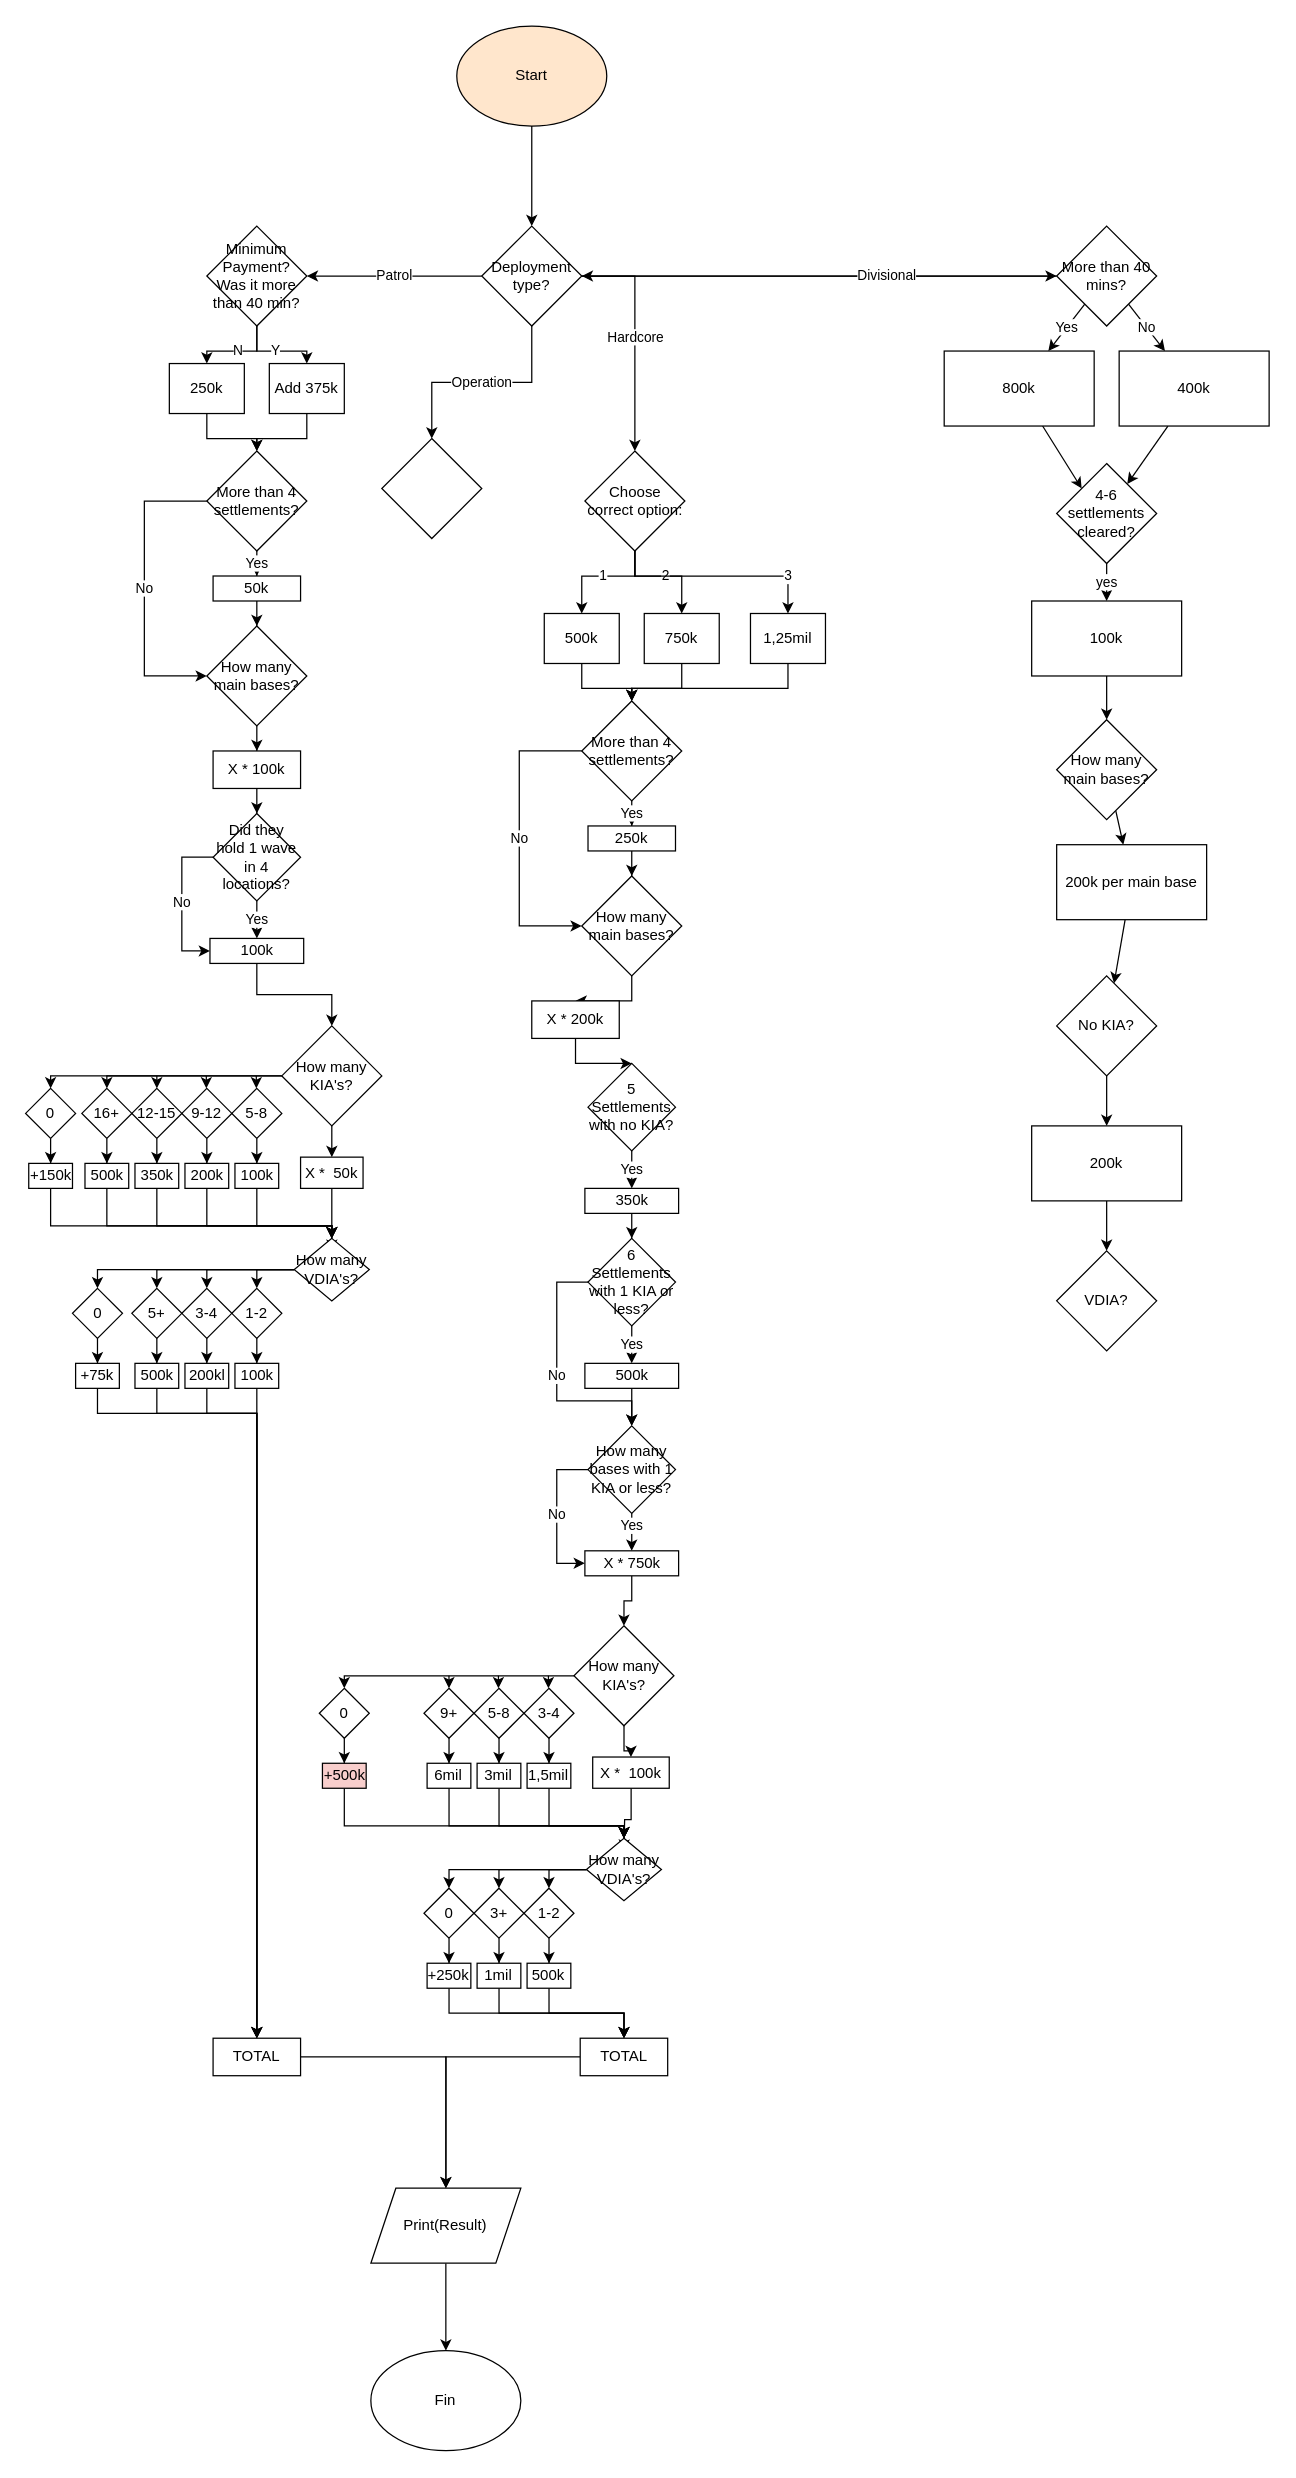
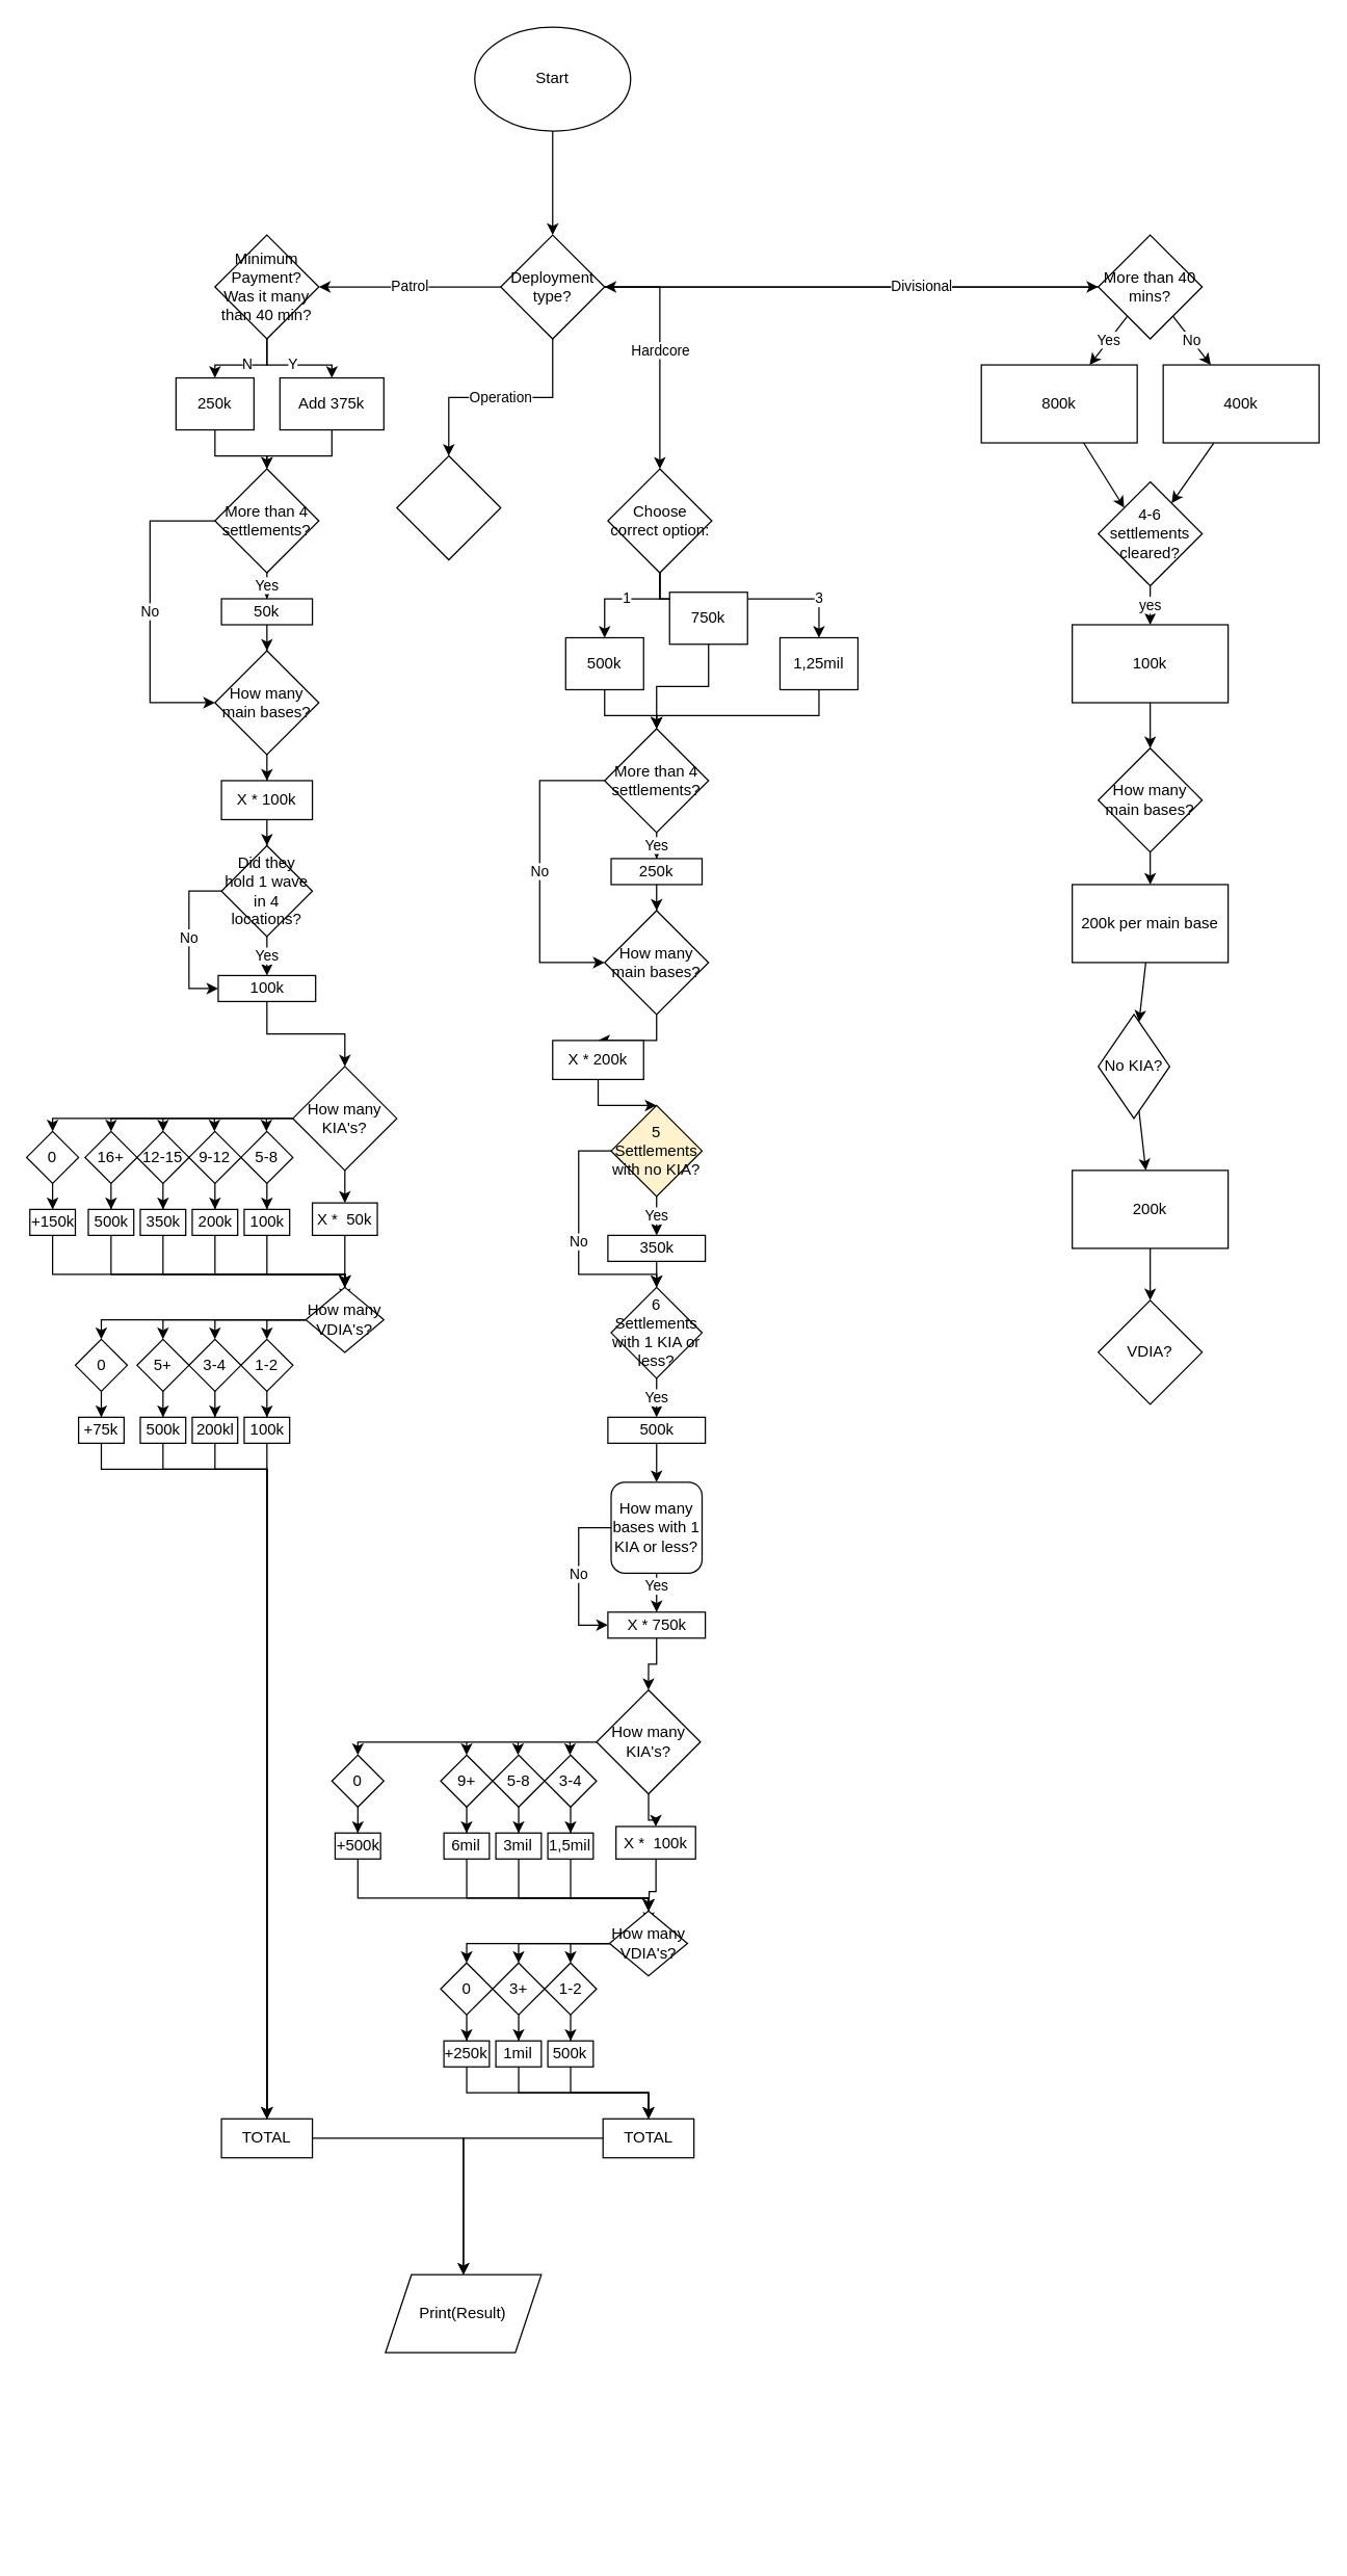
- <mxCell id="3" value="Start" style="ellipse;whiteSpace=wrap;html=1;fillColor=#ffe6cc;" parent="1" vertex="1"><mxGeometry x="365" y="20" width="120" height="80" as="geometry" /></mxCell>
+ <mxCell id="3" value="Start" style="ellipse;whiteSpace=wrap;html=1;" parent="1" vertex="1"><mxGeometry x="365" y="20" width="120" height="80" as="geometry" /></mxCell>
- <mxCell id="11" value="Minimum Payment? Was it more than 40 min?" style="rhombus;whiteSpace=wrap;html=1;" parent="1" vertex="1"><mxGeometry x="165" y="180" width="80" height="80" as="geometry" /></mxCell>
+ <mxCell id="11" value="Minimum Payment? Was it many than 40 min?" style="rhombus;whiteSpace=wrap;html=1;" parent="1" vertex="1"><mxGeometry x="165" y="180" width="80" height="80" as="geometry" /></mxCell>
- <mxCell id="18" value="Add 375k" style="rounded=0;whiteSpace=wrap;html=1;" parent="1" vertex="1"><mxGeometry x="215" y="290" width="60" height="40" as="geometry" /></mxCell>
+ <mxCell id="18" value="Add 375k" style="rounded=0;whiteSpace=wrap;html=1;" parent="1" vertex="1"><mxGeometry x="215" y="290" width="80" height="40" as="geometry" /></mxCell>
- <mxCell id="84" value="750k" style="rounded=0;whiteSpace=wrap;html=1;" parent="1" vertex="1"><mxGeometry x="515" y="490" width="60" height="40" as="geometry" /></mxCell>
+ <mxCell id="84" value="750k" style="rounded=0;whiteSpace=wrap;html=1;" parent="1" vertex="1"><mxGeometry x="515" y="455" width="60" height="40" as="geometry" /></mxCell>
- <mxCell id="177" value="200k per main base" style="whiteSpace=wrap;html=1;" vertex="1" parent="1"><mxGeometry x="845" y="675" width="120" height="60" as="geometry" /></mxCell>
+ <mxCell id="177" value="200k per main base" style="whiteSpace=wrap;html=1;" vertex="1" parent="1"><mxGeometry x="825" y="680" width="120" height="60" as="geometry" /></mxCell>
- <mxCell id="179" value="No KIA?" style="rhombus;whiteSpace=wrap;html=1;" vertex="1" parent="1"><mxGeometry x="845" y="780" width="80" height="80" as="geometry" /></mxCell>
+ <mxCell id="179" value="No KIA?" style="rhombus;whiteSpace=wrap;html=1;" vertex="1" parent="1"><mxGeometry x="845" y="780" width="55" height="80" as="geometry" /></mxCell>
- <mxCell id="98" value="5 Settlements with no KIA?" style="rhombus;whiteSpace=wrap;html=1;" parent="1" vertex="1"><mxGeometry x="470" y="850" width="70" height="70" as="geometry" /></mxCell>
+ <mxCell id="98" value="5 Settlements with no KIA?" style="rhombus;whiteSpace=wrap;html=1;fillColor=#fff2cc;" parent="1" vertex="1"><mxGeometry x="470" y="850" width="70" height="70" as="geometry" /></mxCell>
+ <mxCell id="97" value="No" style="edgeStyle=orthogonalEdgeStyle;rounded=0;orthogonalLoop=1;jettySize=auto;html=1;entryX=0.5;entryY=0;entryDx=0;entryDy=0;" parent="1" source="98" target="151" edge="1"><mxGeometry relative="1" as="geometry"><mxPoint x="425" y="960" as="targetPoint" /><Array as="points"><mxPoint x="445" y="885" /><mxPoint x="445" y="980" /><mxPoint x="505" y="980" /></Array></mxGeometry></mxCell>
- <mxCell id="150" value="No" style="edgeStyle=orthogonalEdgeStyle;rounded=0;orthogonalLoop=1;jettySize=auto;html=1;entryX=0.5;entryY=0;entryDx=0;entryDy=0;" parent="1" source="151" target="156" edge="1"><mxGeometry relative="1" as="geometry"><mxPoint x="425" y="1100" as="targetPoint" /><Array as="points"><mxPoint x="445" y="1025" /><mxPoint x="445" y="1120" /></Array></mxGeometry></mxCell>
- <mxCell id="156" value="How many bases with 1 KIA or less?" style="rhombus;whiteSpace=wrap;html=1;" parent="1" vertex="1"><mxGeometry x="470" y="1140" width="70" height="70" as="geometry" /></mxCell>
+ <mxCell id="156" value="How many bases with 1 KIA or less?" style="whiteSpace=wrap;html=1;rounded=1;" parent="1" vertex="1"><mxGeometry x="470" y="1140" width="70" height="70" as="geometry" /></mxCell>
- <mxCell id="160" value="+500k" style="whiteSpace=wrap;html=1;fillColor=#f8cecc;" parent="1" vertex="1"><mxGeometry x="257.5" y="1410" width="35" height="20" as="geometry" /></mxCell>
+ <mxCell id="160" value="+500k" style="whiteSpace=wrap;html=1;" parent="1" vertex="1"><mxGeometry x="257.5" y="1410" width="35" height="20" as="geometry" /></mxCell>
- <mxCell id="163" style="edgeStyle=orthogonalEdgeStyle;rounded=0;orthogonalLoop=1;jettySize=auto;html=1;entryX=0.5;entryY=0;entryDx=0;entryDy=0;" parent="1" source="164" target="165" edge="1"><mxGeometry relative="1" as="geometry"><mxPoint x="356.25" y="1880" as="targetPoint" /></mxGeometry></mxCell>
- <mxCell id="165" value="Fin&lt;br&gt;" style="ellipse;whiteSpace=wrap;html=1;" parent="1" vertex="1"><mxGeometry x="296.25" y="1880" width="120" height="80" as="geometry" /></mxCell>
